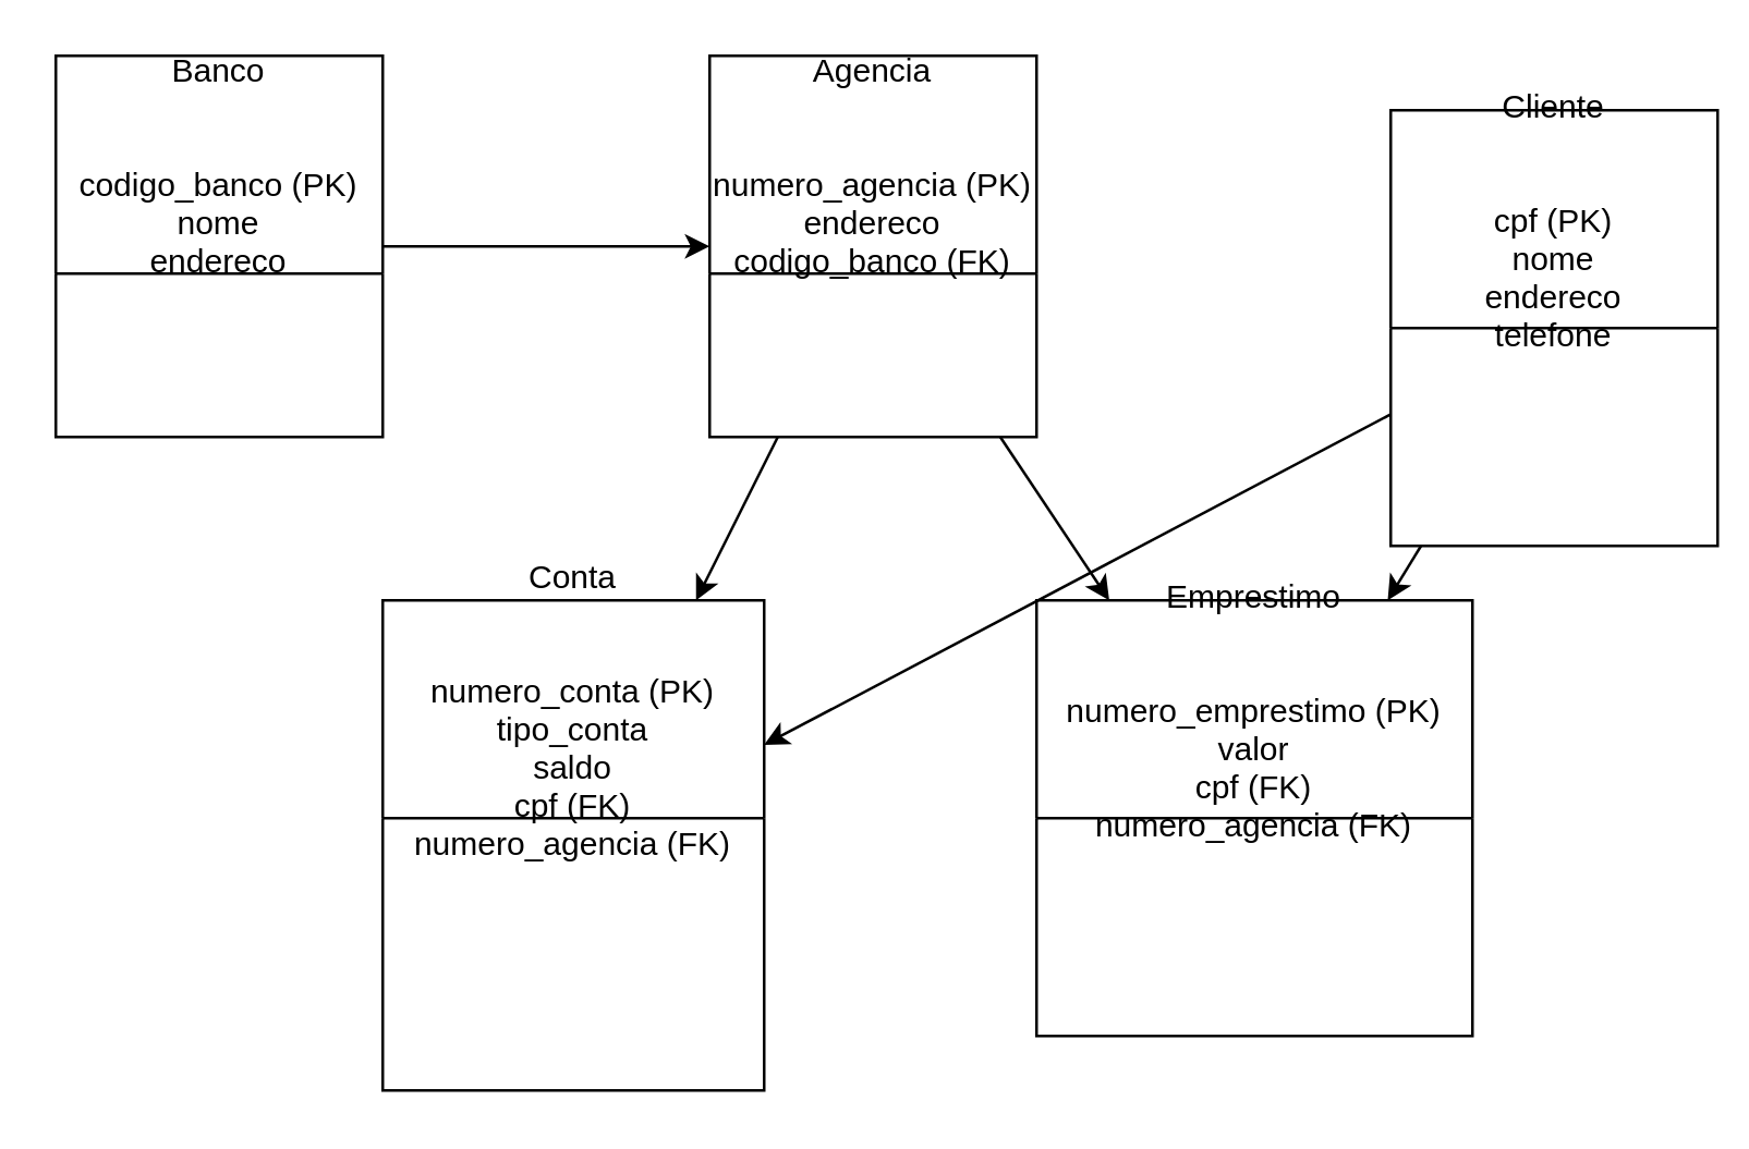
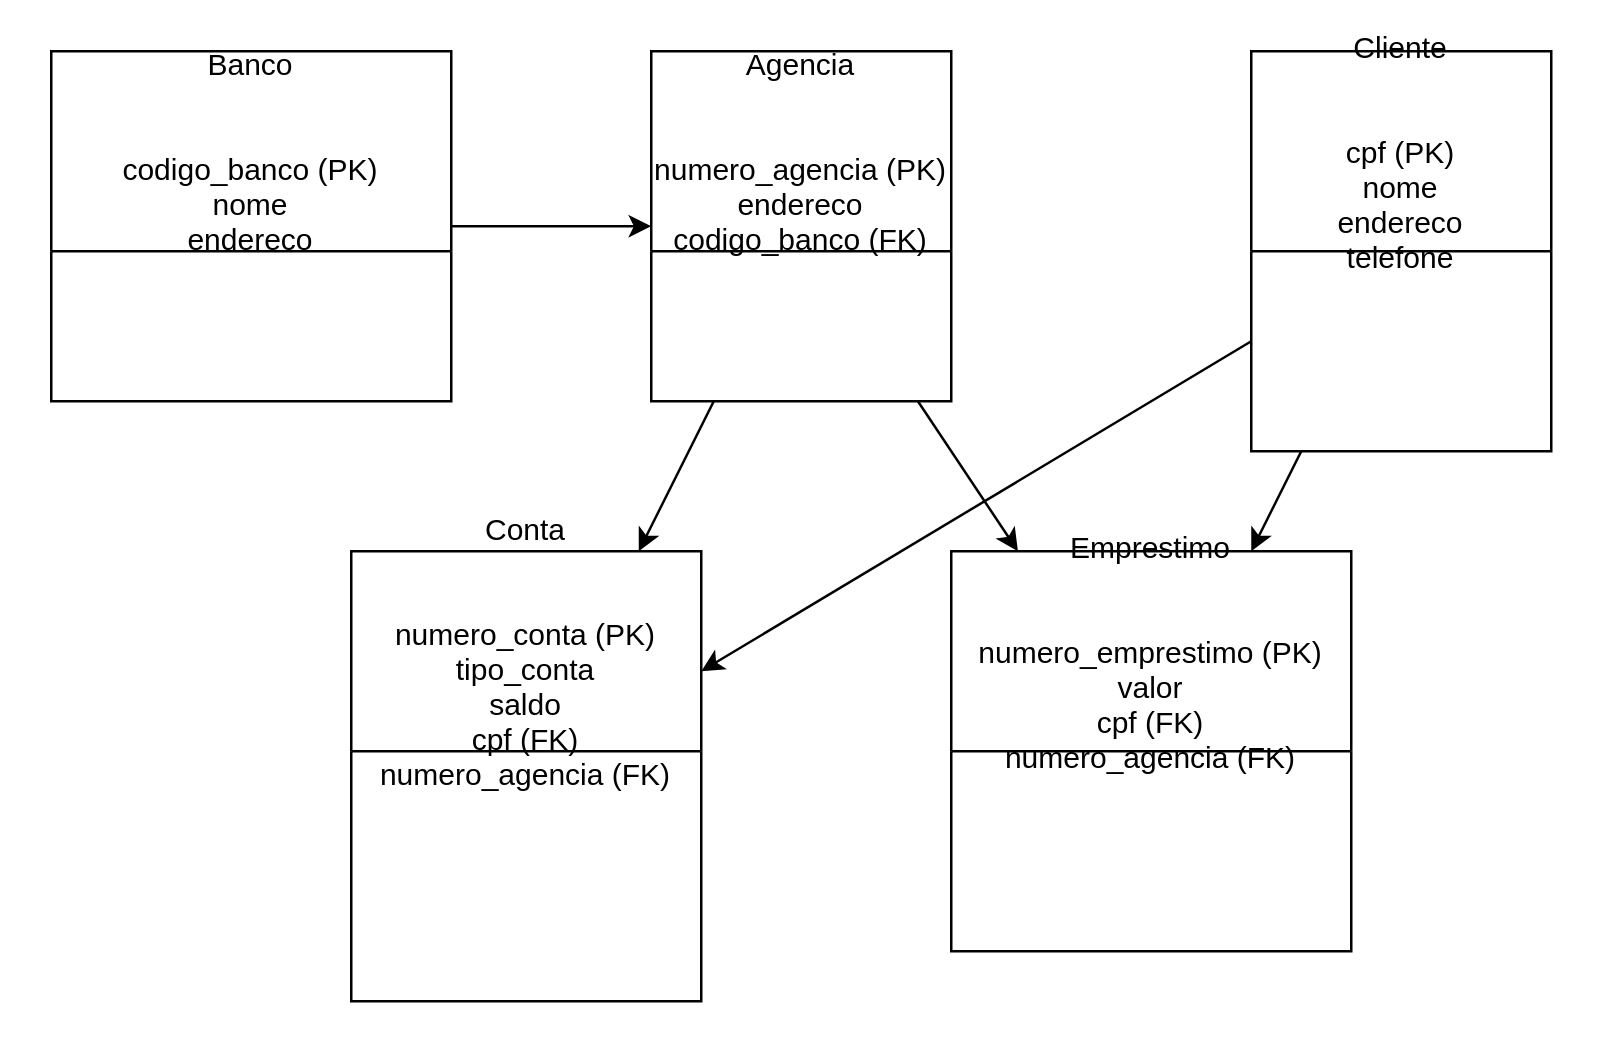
- <mxCell id="2" value="Banco&#10;&#10;&#10;codigo_banco (PK)&#10;nome&#10;endereco" style="shape=swimlane;childLayout=stackLayout;horizontal=1;startSize=80;swimlaneFillColor=#ffffff;collapsible=0;expand=0;" vertex="1" parent="1"><mxGeometry x="20" y="20" width="120" height="140" as="geometry" /></mxCell>
+ <mxCell id="2" value="Banco&#10;&#10;&#10;codigo_banco (PK)&#10;nome&#10;endereco" style="shape=swimlane;childLayout=stackLayout;horizontal=1;startSize=80;swimlaneFillColor=#ffffff;collapsible=0;expand=0;" vertex="1" parent="1"><mxGeometry x="20" y="20" width="160" height="140" as="geometry" /></mxCell>
- <mxCell id="4" value="Cliente&#10;&#10;&#10;cpf (PK)&#10;nome&#10;endereco&#10;telefone" style="shape=swimlane;childLayout=stackLayout;horizontal=1;startSize=80;swimlaneFillColor=#ffffff;collapsible=0;expand=0;" vertex="1" parent="1"><mxGeometry x="510" y="40" width="120" height="160" as="geometry" /></mxCell>
+ <mxCell id="4" value="Cliente&#10;&#10;&#10;cpf (PK)&#10;nome&#10;endereco&#10;telefone" style="shape=swimlane;childLayout=stackLayout;horizontal=1;startSize=80;swimlaneFillColor=#ffffff;collapsible=0;expand=0;" vertex="1" parent="1"><mxGeometry x="500" y="20" width="120" height="160" as="geometry" /></mxCell>
